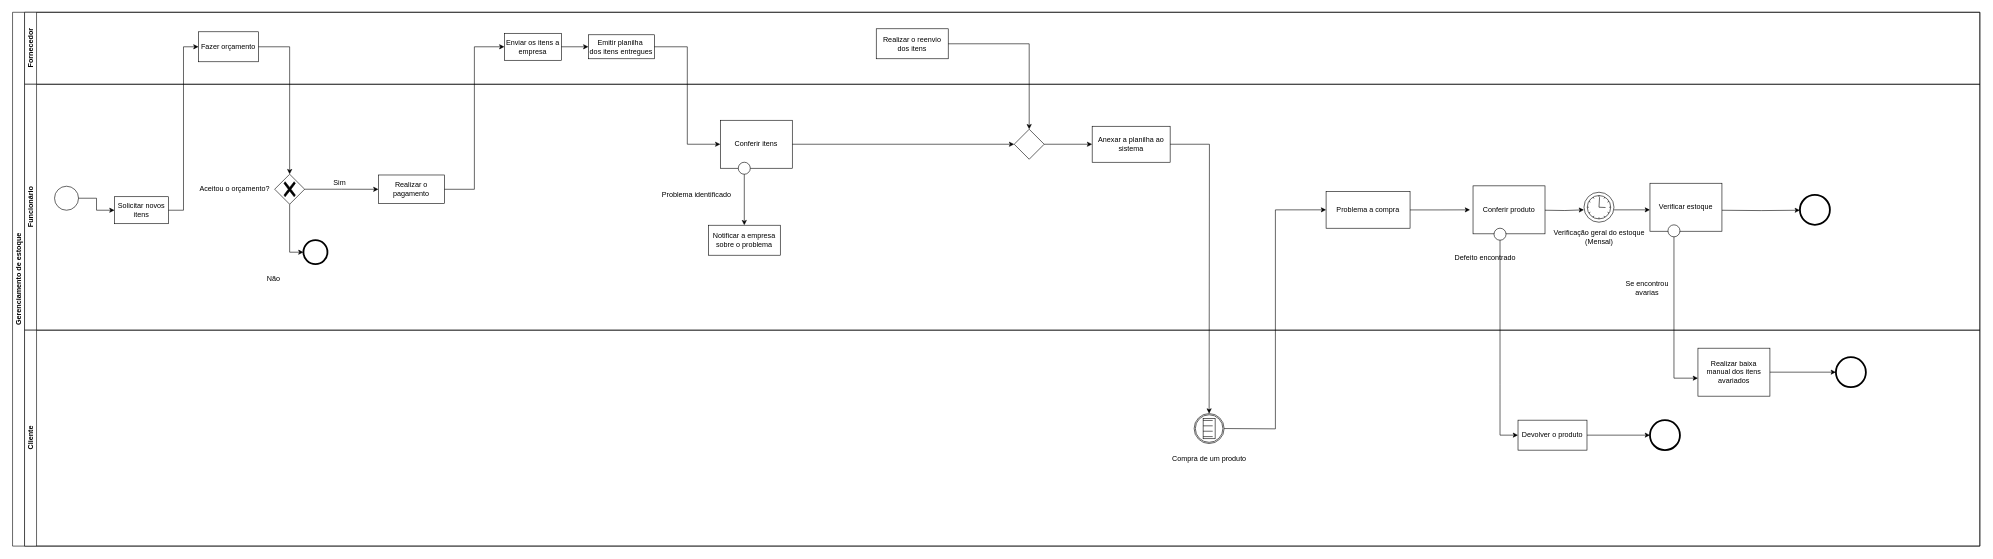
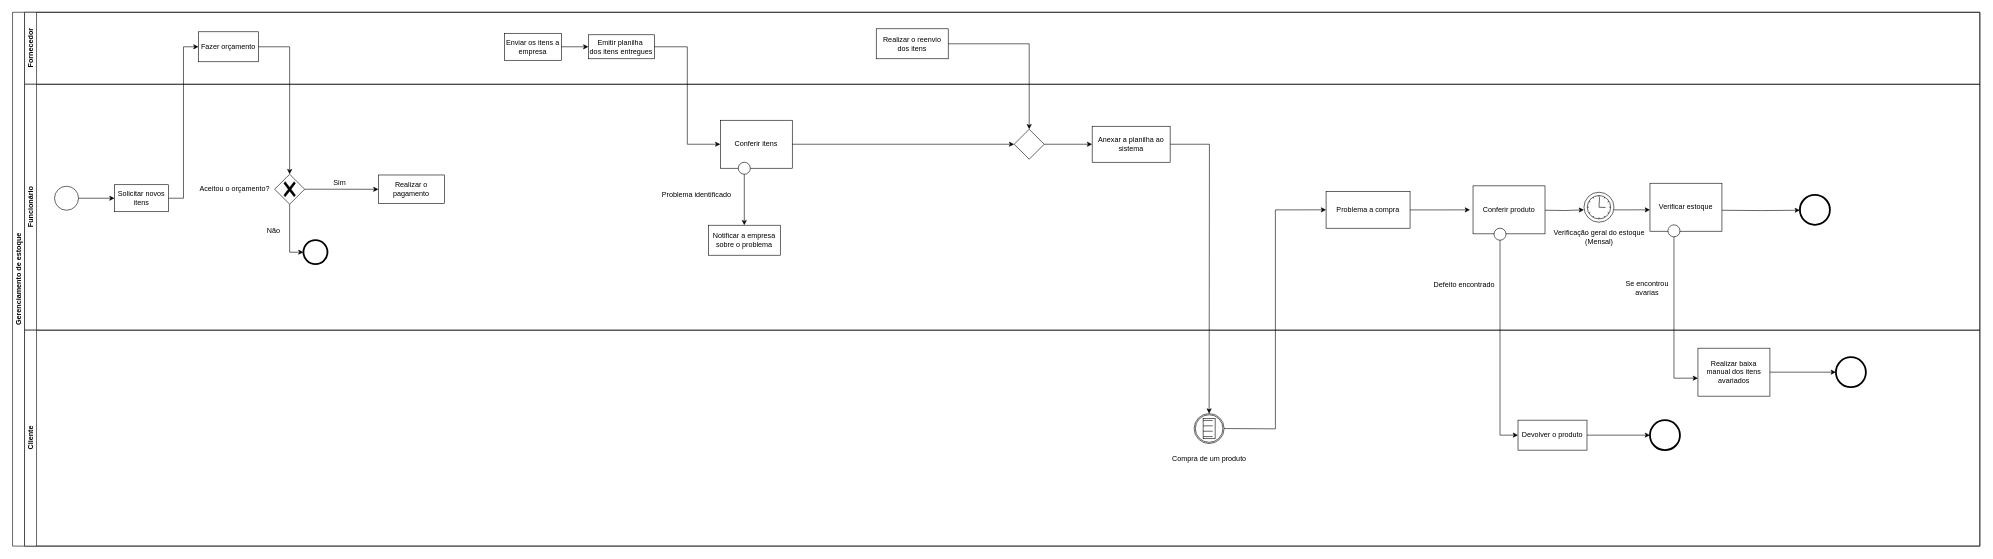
- <mxCell id="46" style="edgeStyle=orthogonalEdgeStyle;rounded=0;orthogonalLoop=1;jettySize=auto;html=1;entryX=0;entryY=0.5;entryDx=0;entryDy=0;entryPerimeter=0;" parent="2" source="20" target="4" edge="1"><mxGeometry relative="1" as="geometry" /></mxCell>
- <mxCell id="11" value="Solicitar novos itens" style="points=[[0.25,0,0],[0.5,0,0],[0.75,0,0],[1,0.25,0],[1,0.5,0],[1,0.75,0],[0.75,1,0],[0.5,1,0],[0.25,1,0],[0,0.75,0],[0,0.5,0],[0,0.25,0]];shape=mxgraph.bpmn.task2;whiteSpace=wrap;rectStyle=rounded;size=10;html=1;container=1;expand=0;collapsible=0;taskMarker=abstract;" parent="9" vertex="1"><mxGeometry x="150" y="187.5" width="90" height="45" as="geometry" /></mxCell>
+ <mxCell id="11" value="Solicitar novos itens" style="points=[[0.25,0,0],[0.5,0,0],[0.75,0,0],[1,0.25,0],[1,0.5,0],[1,0.75,0],[0.75,1,0],[0.5,1,0],[0.25,1,0],[0,0.75,0],[0,0.5,0],[0,0.25,0]];shape=mxgraph.bpmn.task2;whiteSpace=wrap;rectStyle=rounded;size=10;html=1;container=1;expand=0;collapsible=0;taskMarker=abstract;" parent="9" vertex="1"><mxGeometry x="150" y="167.5" width="90" height="45" as="geometry" /></mxCell>
- <mxCell id="26" value="Defeito encontrado" style="text;html=1;align=center;verticalAlign=middle;resizable=0;points=[];autosize=1;strokeColor=none;fillColor=none;" parent="9" vertex="1"><mxGeometry x="2375" y="275" width="120" height="30" as="geometry" /></mxCell>
+ <mxCell id="26" value="Defeito encontrado" style="text;html=1;align=center;verticalAlign=middle;resizable=0;points=[];autosize=1;strokeColor=none;fillColor=none;" parent="9" vertex="1"><mxGeometry x="2340" y="320" width="120" height="30" as="geometry" /></mxCell>
- <mxCell id="17" value="Não" style="text;html=1;align=center;verticalAlign=middle;resizable=0;points=[];autosize=1;strokeColor=none;fillColor=none;" parent="9" vertex="1"><mxGeometry x="390" y="310" width="50" height="30" as="geometry" /></mxCell>
+ <mxCell id="17" value="Não" style="text;html=1;align=center;verticalAlign=middle;resizable=0;points=[];autosize=1;strokeColor=none;fillColor=none;" parent="9" vertex="1"><mxGeometry x="390" y="230" width="50" height="30" as="geometry" /></mxCell>
